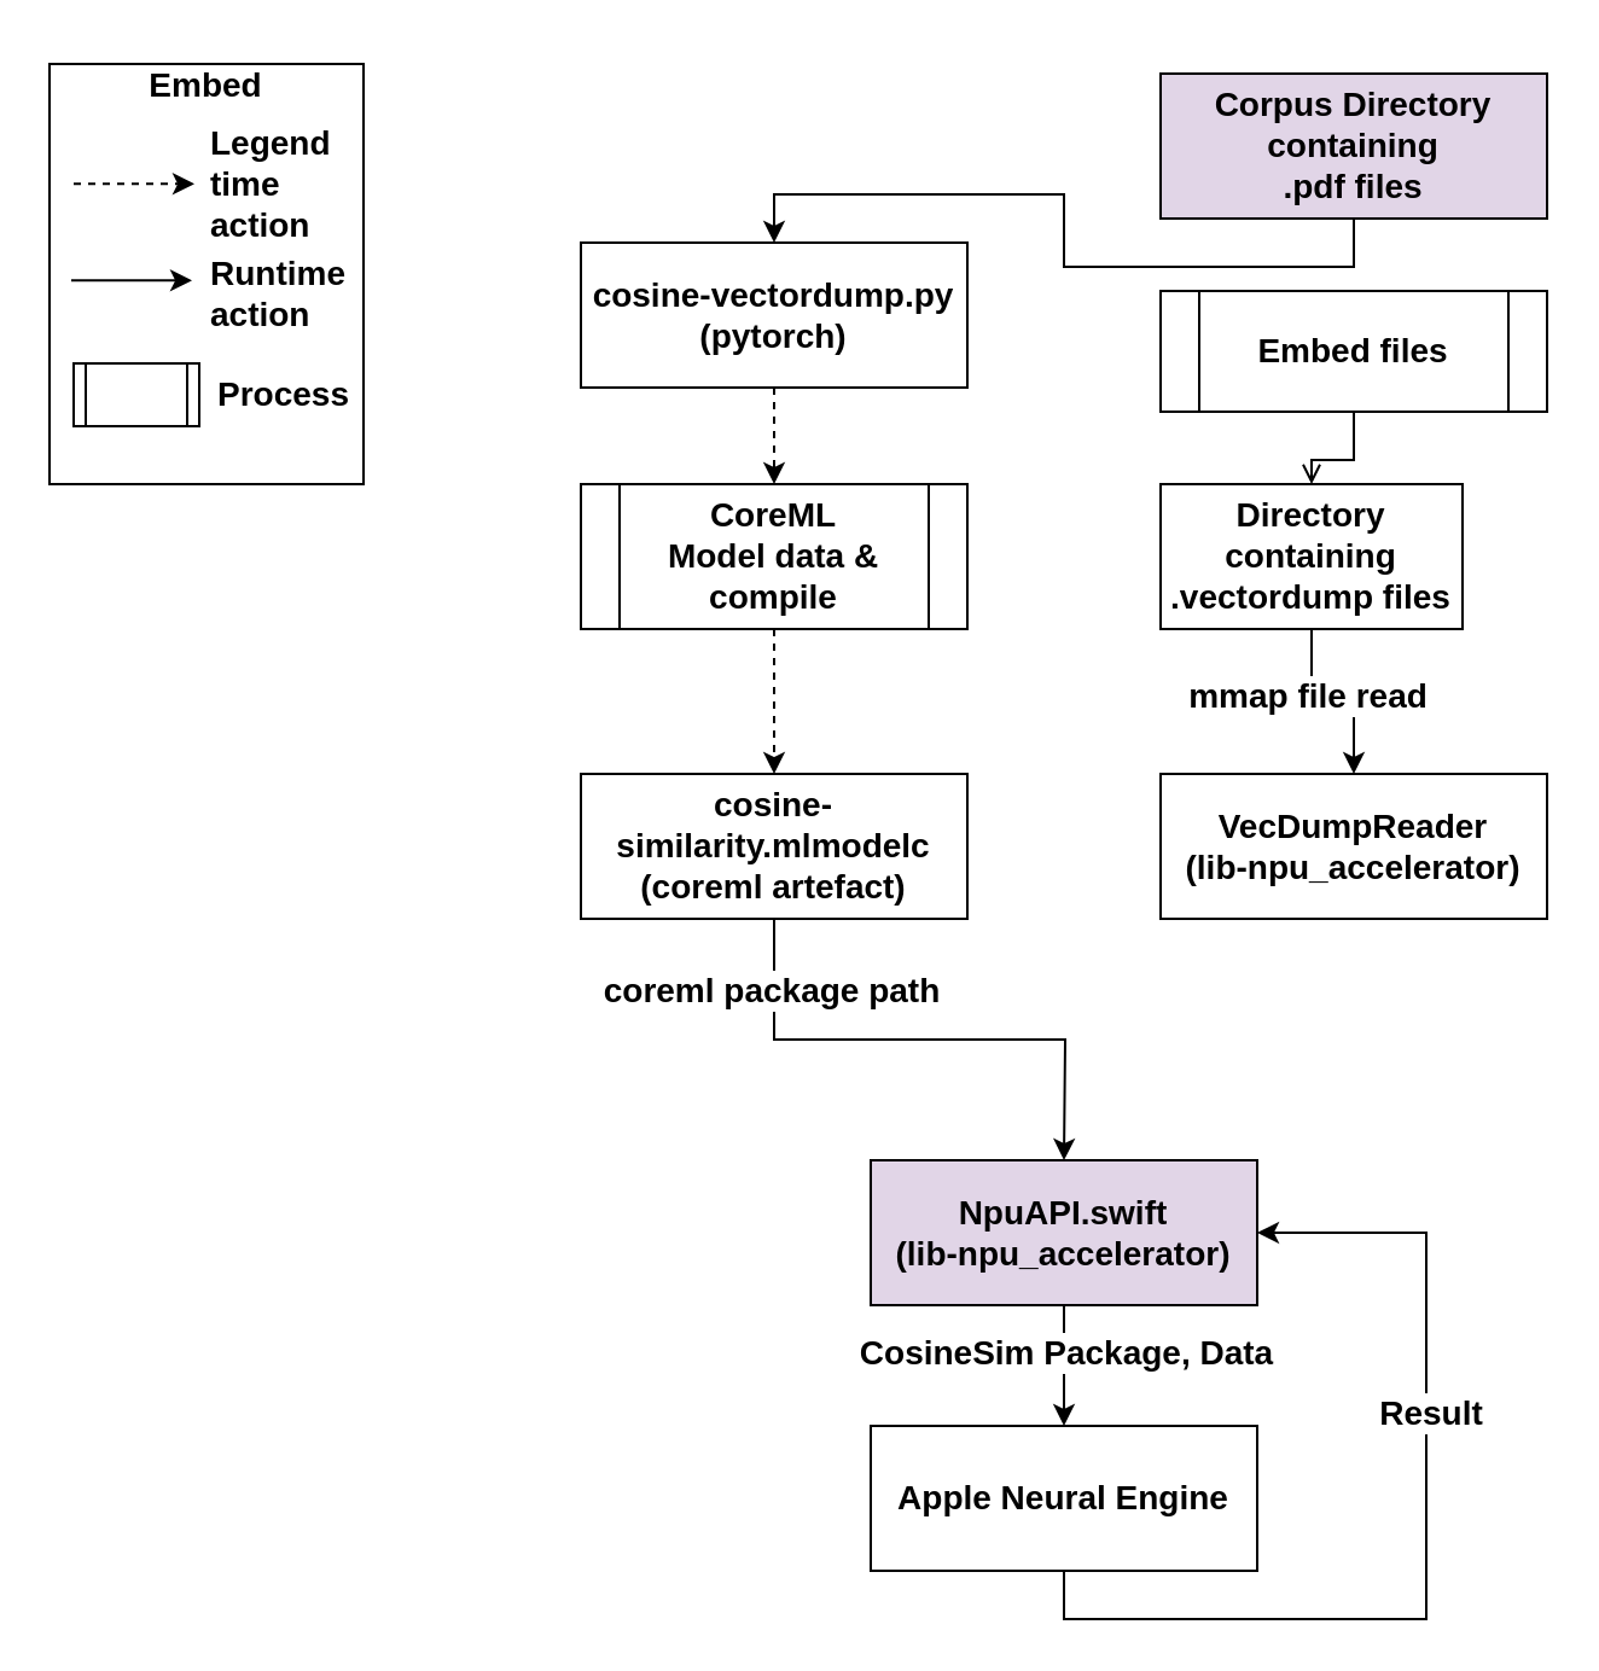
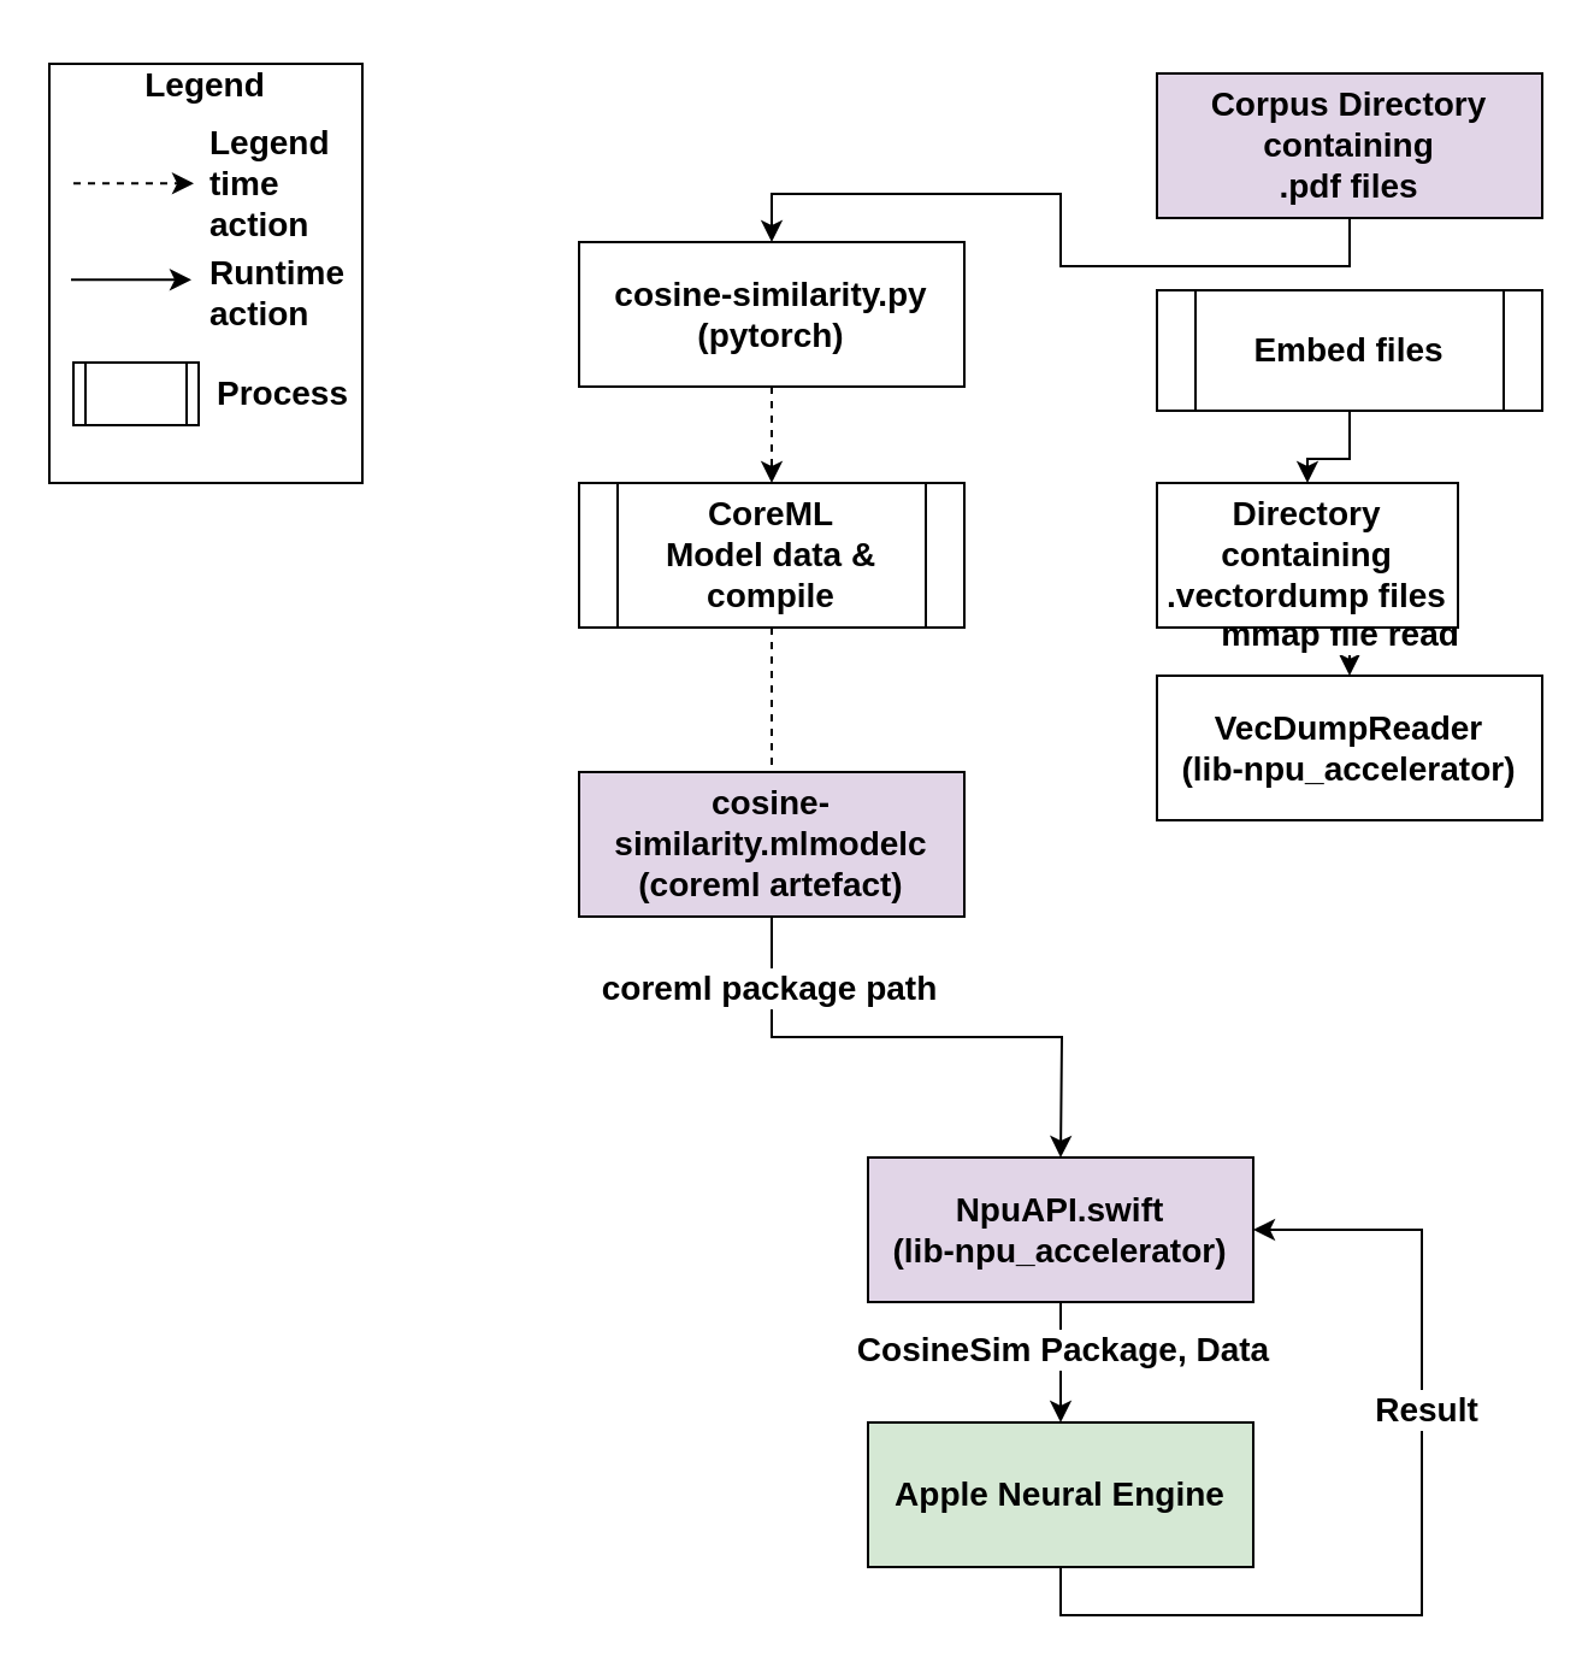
- <mxCell id="30" value="Embed" style="text;html=1;strokeColor=none;fillColor=none;align=center;verticalAlign=middle;whiteSpace=wrap;rounded=0;fontSize=14;fontStyle=1" vertex="1" parent="24"><mxGeometry x="35" width="60" height="30" as="geometry" /></mxCell>
+ <mxCell id="30" value="Legend" style="text;html=1;strokeColor=none;fillColor=none;align=center;verticalAlign=middle;whiteSpace=wrap;rounded=0;fontSize=14;fontStyle=1" vertex="1" parent="24"><mxGeometry x="35" width="60" height="30" as="geometry" /></mxCell>
- <mxCell id="3" value="cosine-vectordump.py (pytorch)" style="rounded=0;whiteSpace=wrap;html=1;fontSize=14;fontStyle=1" vertex="1" parent="1"><mxGeometry x="240" y="100" width="160" height="60" as="geometry" /></mxCell>
+ <mxCell id="3" value="cosine-similarity.py (pytorch)" style="rounded=0;whiteSpace=wrap;html=1;fontSize=14;fontStyle=1" vertex="1" parent="1"><mxGeometry x="240" y="100" width="160" height="60" as="geometry" /></mxCell>
- <mxCell id="19" style="edgeStyle=orthogonalEdgeStyle;rounded=0;orthogonalLoop=1;jettySize=auto;html=1;exitX=0.5;exitY=1;exitDx=0;exitDy=0;fontSize=14;fontStyle=1;endArrow=open;" edge="1" parent="1" source="20" target="14"><mxGeometry relative="1" as="geometry" /></mxCell>
+ <mxCell id="19" style="edgeStyle=orthogonalEdgeStyle;rounded=0;orthogonalLoop=1;jettySize=auto;html=1;exitX=0.5;exitY=1;exitDx=0;exitDy=0;fontSize=14;fontStyle=1" edge="1" parent="1" source="20" target="14"><mxGeometry relative="1" as="geometry" /></mxCell>
- <mxCell id="4" style="edgeStyle=orthogonalEdgeStyle;rounded=0;orthogonalLoop=1;jettySize=auto;html=1;exitX=0.5;exitY=1;exitDx=0;exitDy=0;entryX=0.5;entryY=0;entryDx=0;entryDy=0;dashed=1;fontSize=14;fontStyle=1" edge="1" parent="1" source="5" target="8"><mxGeometry relative="1" as="geometry" /></mxCell>
+ <mxCell id="4" style="edgeStyle=orthogonalEdgeStyle;rounded=0;orthogonalLoop=1;jettySize=auto;html=1;exitX=0.5;exitY=1;exitDx=0;exitDy=0;entryX=0.5;entryY=0;entryDx=0;entryDy=0;dashed=1;fontSize=14;fontStyle=1;endArrow=none;" edge="1" parent="1" source="5" target="8"><mxGeometry relative="1" as="geometry" /></mxCell>
- <mxCell id="8" value="&lt;div style=&quot;border-color: var(--border-color); font-size: 14px;&quot;&gt;cosine-similarity.mlmodelc&lt;/div&gt;&lt;div style=&quot;border-color: var(--border-color); font-size: 14px;&quot;&gt;(coreml artefact)&lt;/div&gt;" style="rounded=0;whiteSpace=wrap;html=1;fontSize=14;fontStyle=1" vertex="1" parent="1"><mxGeometry x="240" y="320" width="160" height="60" as="geometry" /></mxCell>
+ <mxCell id="8" value="&lt;div style=&quot;border-color: var(--border-color); font-size: 14px;&quot;&gt;cosine-similarity.mlmodelc&lt;/div&gt;&lt;div style=&quot;border-color: var(--border-color); font-size: 14px;&quot;&gt;(coreml artefact)&lt;/div&gt;" style="rounded=0;whiteSpace=wrap;html=1;fontSize=14;fontStyle=1;fillColor=#e1d5e7;" vertex="1" parent="1"><mxGeometry x="240" y="320" width="160" height="60" as="geometry" /></mxCell>
- <mxCell id="15" value="&lt;div style=&quot;font-size: 14px;&quot;&gt;VecDumpReader&lt;/div&gt;&lt;div style=&quot;font-size: 14px;&quot;&gt;(lib-npu_accelerator)&lt;br style=&quot;font-size: 14px;&quot;&gt;&lt;/div&gt;" style="rounded=0;whiteSpace=wrap;html=1;fontSize=14;fontStyle=1" vertex="1" parent="1"><mxGeometry x="480" y="320" width="160" height="60" as="geometry" /></mxCell>
+ <mxCell id="15" value="&lt;div style=&quot;font-size: 14px;&quot;&gt;VecDumpReader&lt;/div&gt;&lt;div style=&quot;font-size: 14px;&quot;&gt;(lib-npu_accelerator)&lt;br style=&quot;font-size: 14px;&quot;&gt;&lt;/div&gt;" style="rounded=0;whiteSpace=wrap;html=1;fontSize=14;fontStyle=1" vertex="1" parent="1"><mxGeometry x="480" y="280" width="160" height="60" as="geometry" /></mxCell>
- <mxCell id="18" value="&lt;div style=&quot;font-size: 14px;&quot;&gt;Apple Neural Engine&lt;/div&gt;" style="rounded=0;whiteSpace=wrap;html=1;fontSize=14;fontStyle=1" vertex="1" parent="1"><mxGeometry x="360" y="590" width="160" height="60" as="geometry" /></mxCell>
+ <mxCell id="18" value="&lt;div style=&quot;font-size: 14px;&quot;&gt;Apple Neural Engine&lt;/div&gt;" style="rounded=0;whiteSpace=wrap;html=1;fontSize=14;fontStyle=1;fillColor=#d5e8d4;" vertex="1" parent="1"><mxGeometry x="360" y="590" width="160" height="60" as="geometry" /></mxCell>
